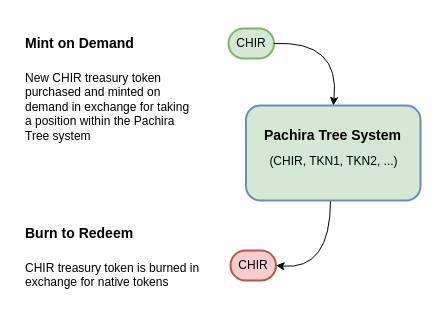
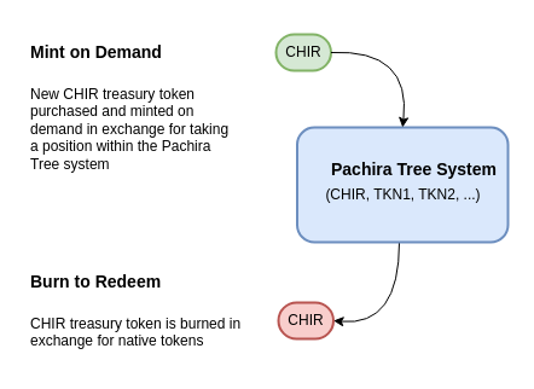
- <mxCell id="8" value="&lt;font style=&quot;font-size: 14px;&quot;&gt;&lt;b&gt;Pachira Tree System&lt;/b&gt;&lt;/font&gt;" style="text;html=1;strokeColor=none;fillColor=none;align=center;verticalAlign=middle;whiteSpace=wrap;rounded=0;" parent="1" vertex="1"><mxGeometry x="261.38" y="120" width="142.75" height="30" as="geometry" /></mxCell>
+ <mxCell id="8" value="&lt;font style=&quot;font-size: 14px;&quot;&gt;&lt;b&gt;Pachira Tree System&lt;/b&gt;&lt;/font&gt;" style="text;html=1;strokeColor=none;fillColor=none;align=center;verticalAlign=middle;whiteSpace=wrap;rounded=0;" parent="1" vertex="1"><mxGeometry x="271.38" y="125" width="142.75" height="30" as="geometry" /></mxCell>
- <mxCell id="7" value="&lt;br&gt;(CHIR, TKN1, TKN2, ...)" style="rounded=1;whiteSpace=wrap;html=1;fillColor=#d5e8d4;strokeColor=#6c8ebf;strokeWidth=2;" parent="1" vertex="1"><mxGeometry x="245.5" y="105" width="174.5" height="95" as="geometry" /></mxCell>
+ <mxCell id="7" value="&lt;br&gt;(CHIR, TKN1, TKN2, ...)" style="rounded=1;whiteSpace=wrap;html=1;fillColor=#dae8fc;strokeColor=#6c8ebf;strokeWidth=2;" parent="1" vertex="1"><mxGeometry x="245.5" y="105" width="174.5" height="95" as="geometry" /></mxCell>
